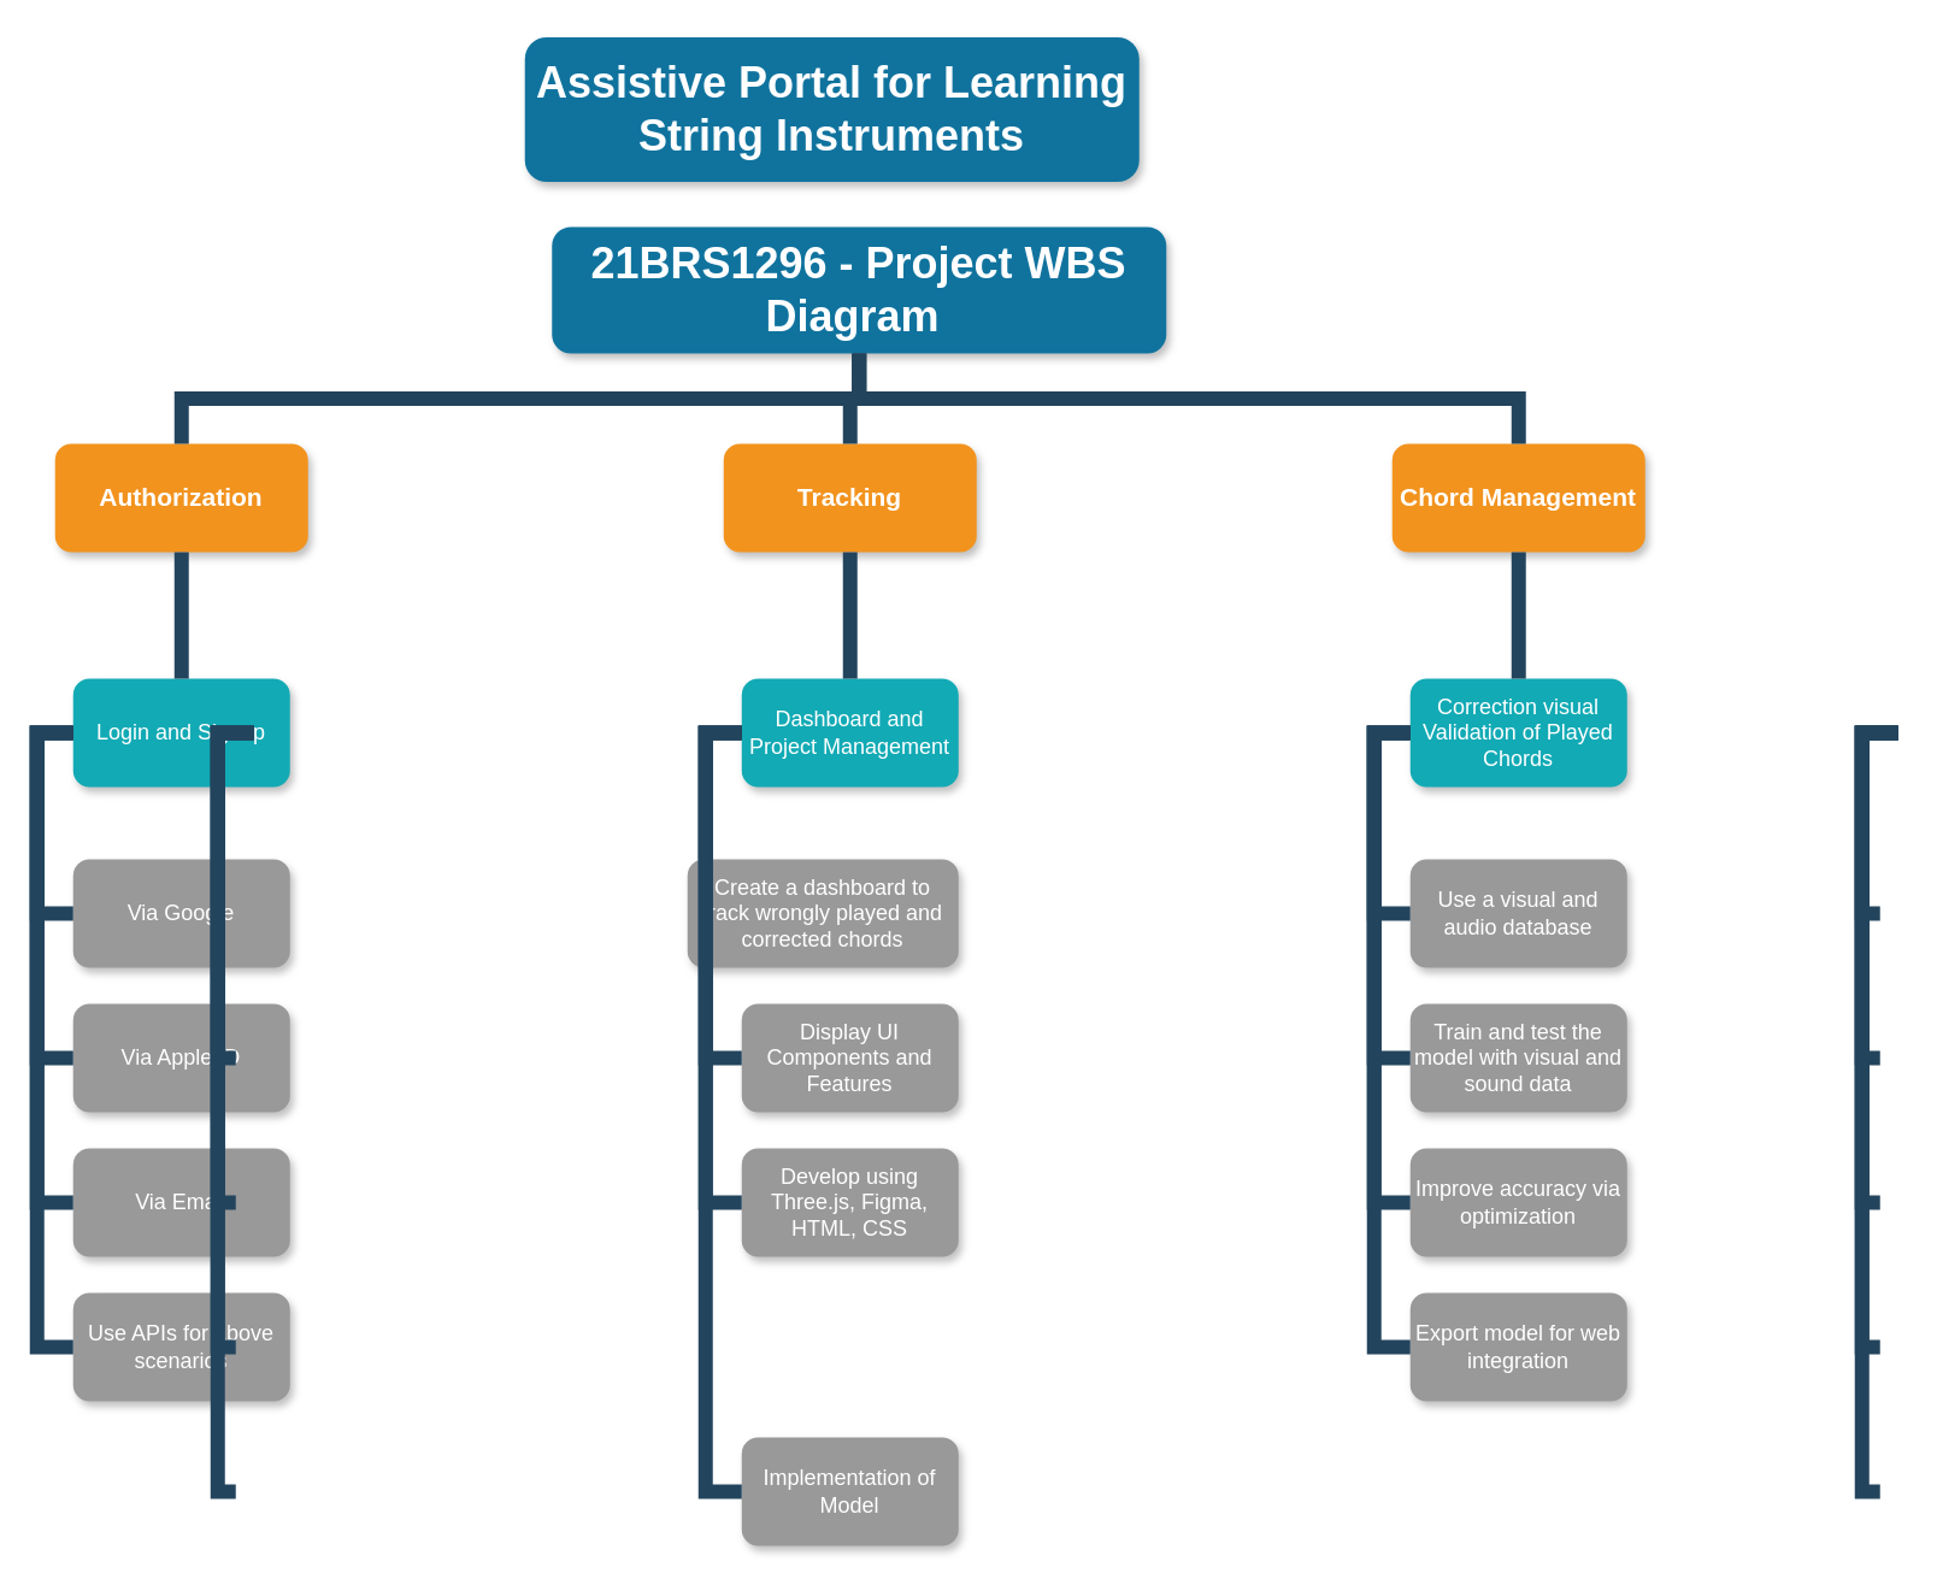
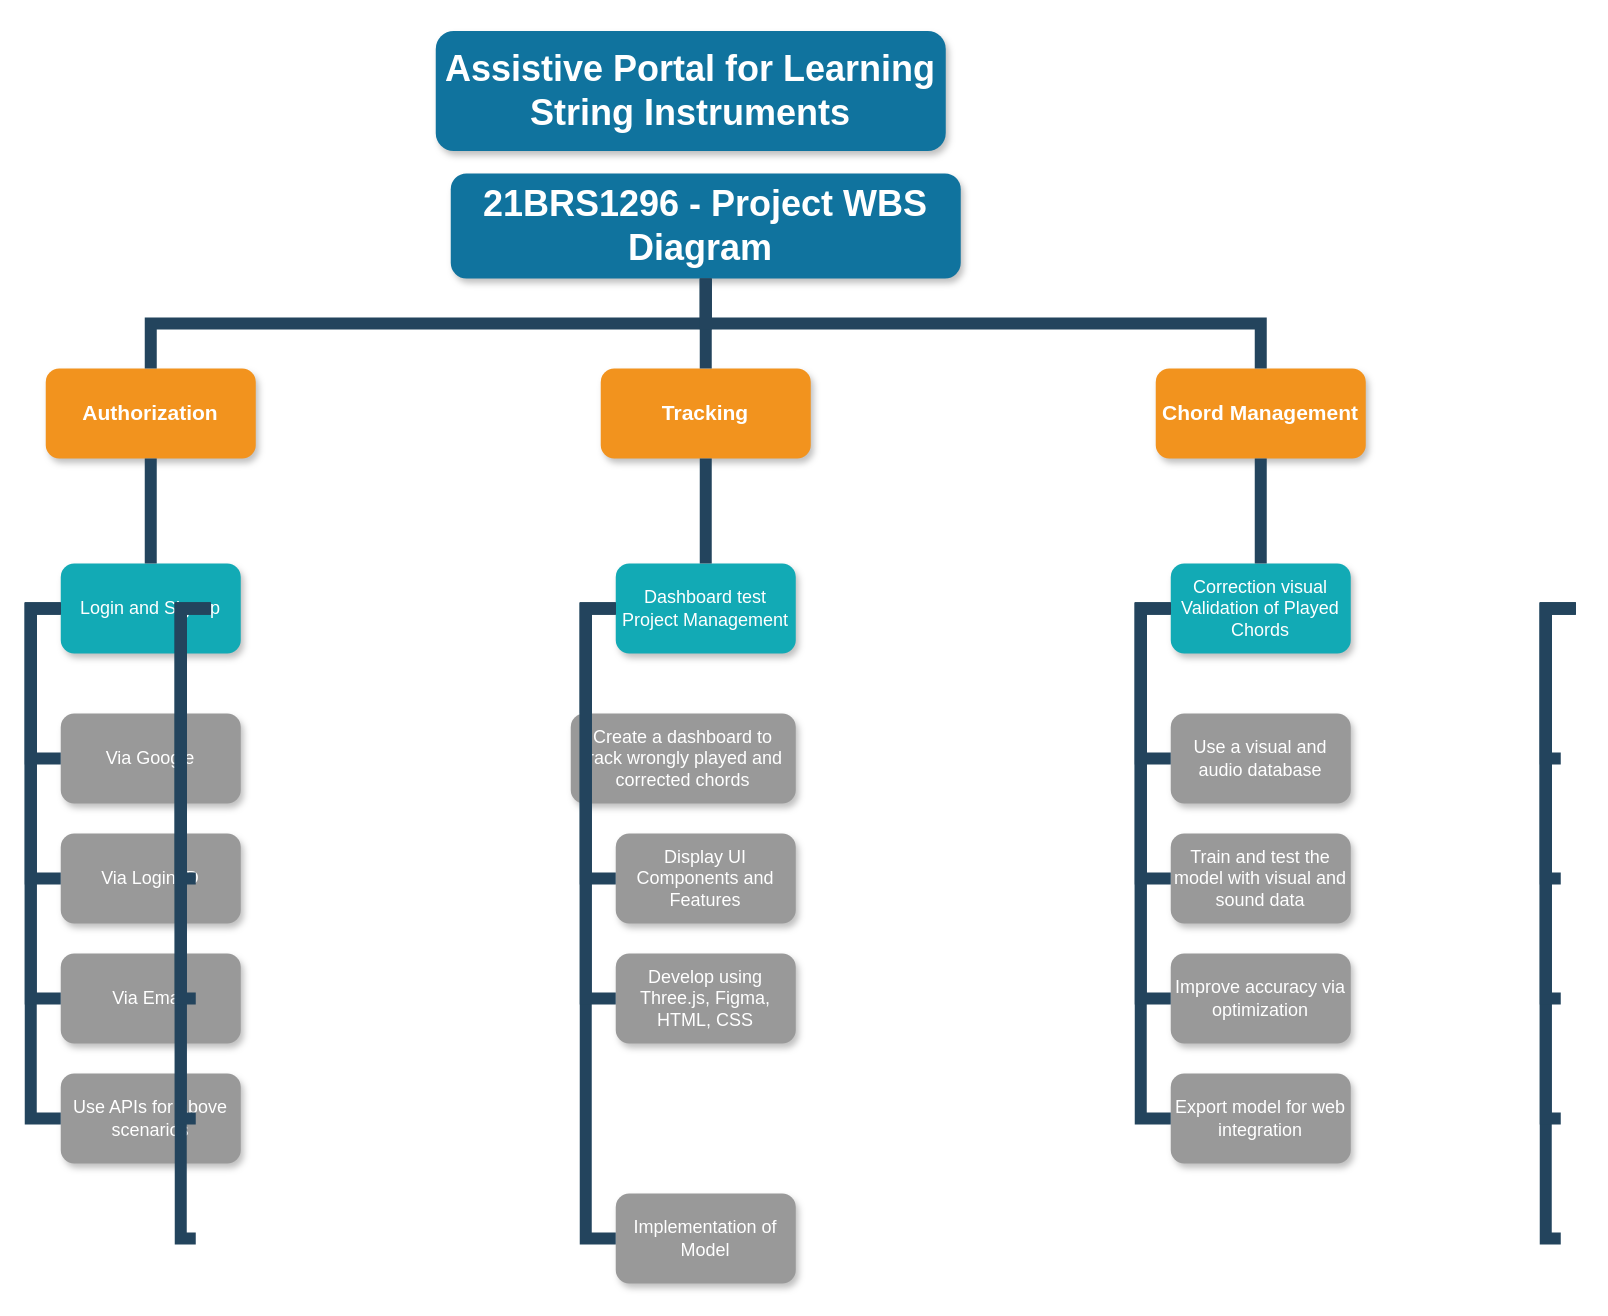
- <mxCell id="2" value="21BRS1296 - Project WBS Diagram " style="whiteSpace=wrap;rounded=1;shadow=1;fillColor=#10739E;strokeColor=none;fontColor=#FFFFFF;fontStyle=1;fontSize=24" parent="1" vertex="1"><mxGeometry x="305" y="125" width="340" height="70" as="geometry" /></mxCell>
+ <mxCell id="2" value="21BRS1296 - Project WBS Diagram " style="whiteSpace=wrap;rounded=1;shadow=1;fillColor=#10739E;strokeColor=none;fontColor=#FFFFFF;fontStyle=1;fontSize=24" parent="1" vertex="1"><mxGeometry x="300" y="115" width="340" height="70" as="geometry" /></mxCell>
- <mxCell id="11" value="Dashboard and Project Management" style="whiteSpace=wrap;rounded=1;fillColor=#12AAB5;strokeColor=none;shadow=1;fontColor=#FFFFFF;" parent="1" vertex="1"><mxGeometry x="410" y="375" width="120" height="60" as="geometry" /></mxCell>
+ <mxCell id="11" value="Dashboard test Project Management" style="whiteSpace=wrap;rounded=1;fillColor=#12AAB5;strokeColor=none;shadow=1;fontColor=#FFFFFF;" parent="1" vertex="1"><mxGeometry x="410" y="375" width="120" height="60" as="geometry" /></mxCell>
- <mxCell id="8" value="Via Apple ID" style="whiteSpace=wrap;rounded=1;fillColor=#999999;strokeColor=none;shadow=1;fontColor=#FFFFFF;fontStyle=0" parent="1" vertex="1"><mxGeometry x="40" y="555" width="120" height="60" as="geometry" /></mxCell>
+ <mxCell id="8" value="Via Login ID" style="whiteSpace=wrap;rounded=1;fillColor=#999999;strokeColor=none;shadow=1;fontColor=#FFFFFF;fontStyle=0" parent="1" vertex="1"><mxGeometry x="40" y="555" width="120" height="60" as="geometry" /></mxCell>
